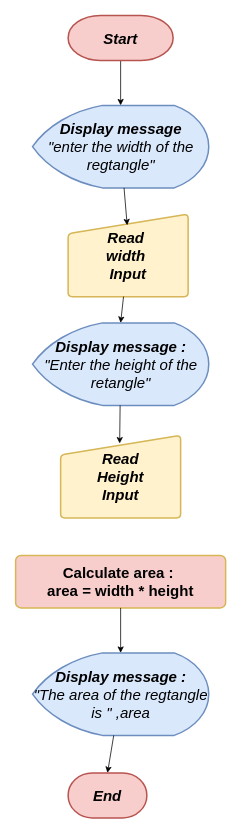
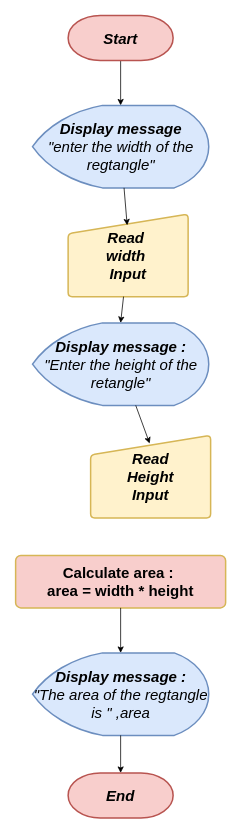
- <mxCell id="9" value="&lt;span style=&quot;font-size: 20px;&quot;&gt;&lt;b&gt;&lt;i&gt;Read&lt;/i&gt;&lt;/b&gt;&lt;/span&gt;&lt;div&gt;&lt;span style=&quot;font-size: 20px;&quot;&gt;&lt;b&gt;&lt;i&gt;Height&lt;/i&gt;&lt;/b&gt;&lt;/span&gt;&lt;/div&gt;&lt;div&gt;&lt;span style=&quot;font-size: 20px;&quot;&gt;&lt;b&gt;&lt;i&gt;Input&lt;/i&gt;&lt;/b&gt;&lt;/span&gt;&lt;/div&gt;" style="html=1;strokeWidth=2;shape=manualInput;whiteSpace=wrap;rounded=1;size=26;arcSize=11;fillColor=#fff2cc;strokeColor=#d6b656;" vertex="1" parent="1"><mxGeometry x="80" y="580" width="160" height="110" as="geometry" /></mxCell>
+ <mxCell id="9" value="&lt;span style=&quot;font-size: 20px;&quot;&gt;&lt;b&gt;&lt;i&gt;Read&lt;/i&gt;&lt;/b&gt;&lt;/span&gt;&lt;div&gt;&lt;span style=&quot;font-size: 20px;&quot;&gt;&lt;b&gt;&lt;i&gt;Height&lt;/i&gt;&lt;/b&gt;&lt;/span&gt;&lt;/div&gt;&lt;div&gt;&lt;span style=&quot;font-size: 20px;&quot;&gt;&lt;b&gt;&lt;i&gt;Input&lt;/i&gt;&lt;/b&gt;&lt;/span&gt;&lt;/div&gt;" style="html=1;strokeWidth=2;shape=manualInput;whiteSpace=wrap;rounded=1;size=26;arcSize=11;fillColor=#fff2cc;strokeColor=#d6b656;" vertex="1" parent="1"><mxGeometry x="120" y="580" width="160" height="110" as="geometry" /></mxCell>
- <mxCell id="13" value="&lt;h1&gt;&lt;b&gt;&lt;i&gt;&lt;font style=&quot;font-size: 20px;&quot;&gt;End&lt;/font&gt;&lt;/i&gt;&lt;/b&gt;&lt;/h1&gt;" style="strokeWidth=2;html=1;shape=mxgraph.flowchart.terminator;whiteSpace=wrap;fillColor=#f8cecc;strokeColor=#b85450;" vertex="1" parent="1"><mxGeometry x="90" y="1030" width="105" height="60" as="geometry" /></mxCell>
+ <mxCell id="13" value="&lt;h1&gt;&lt;b&gt;&lt;i&gt;&lt;font style=&quot;font-size: 20px;&quot;&gt;End&lt;/font&gt;&lt;/i&gt;&lt;/b&gt;&lt;/h1&gt;" style="strokeWidth=2;html=1;shape=mxgraph.flowchart.terminator;whiteSpace=wrap;fillColor=#f8cecc;strokeColor=#b85450;" vertex="1" parent="1"><mxGeometry x="90" y="1030" width="140" height="60" as="geometry" /></mxCell>
